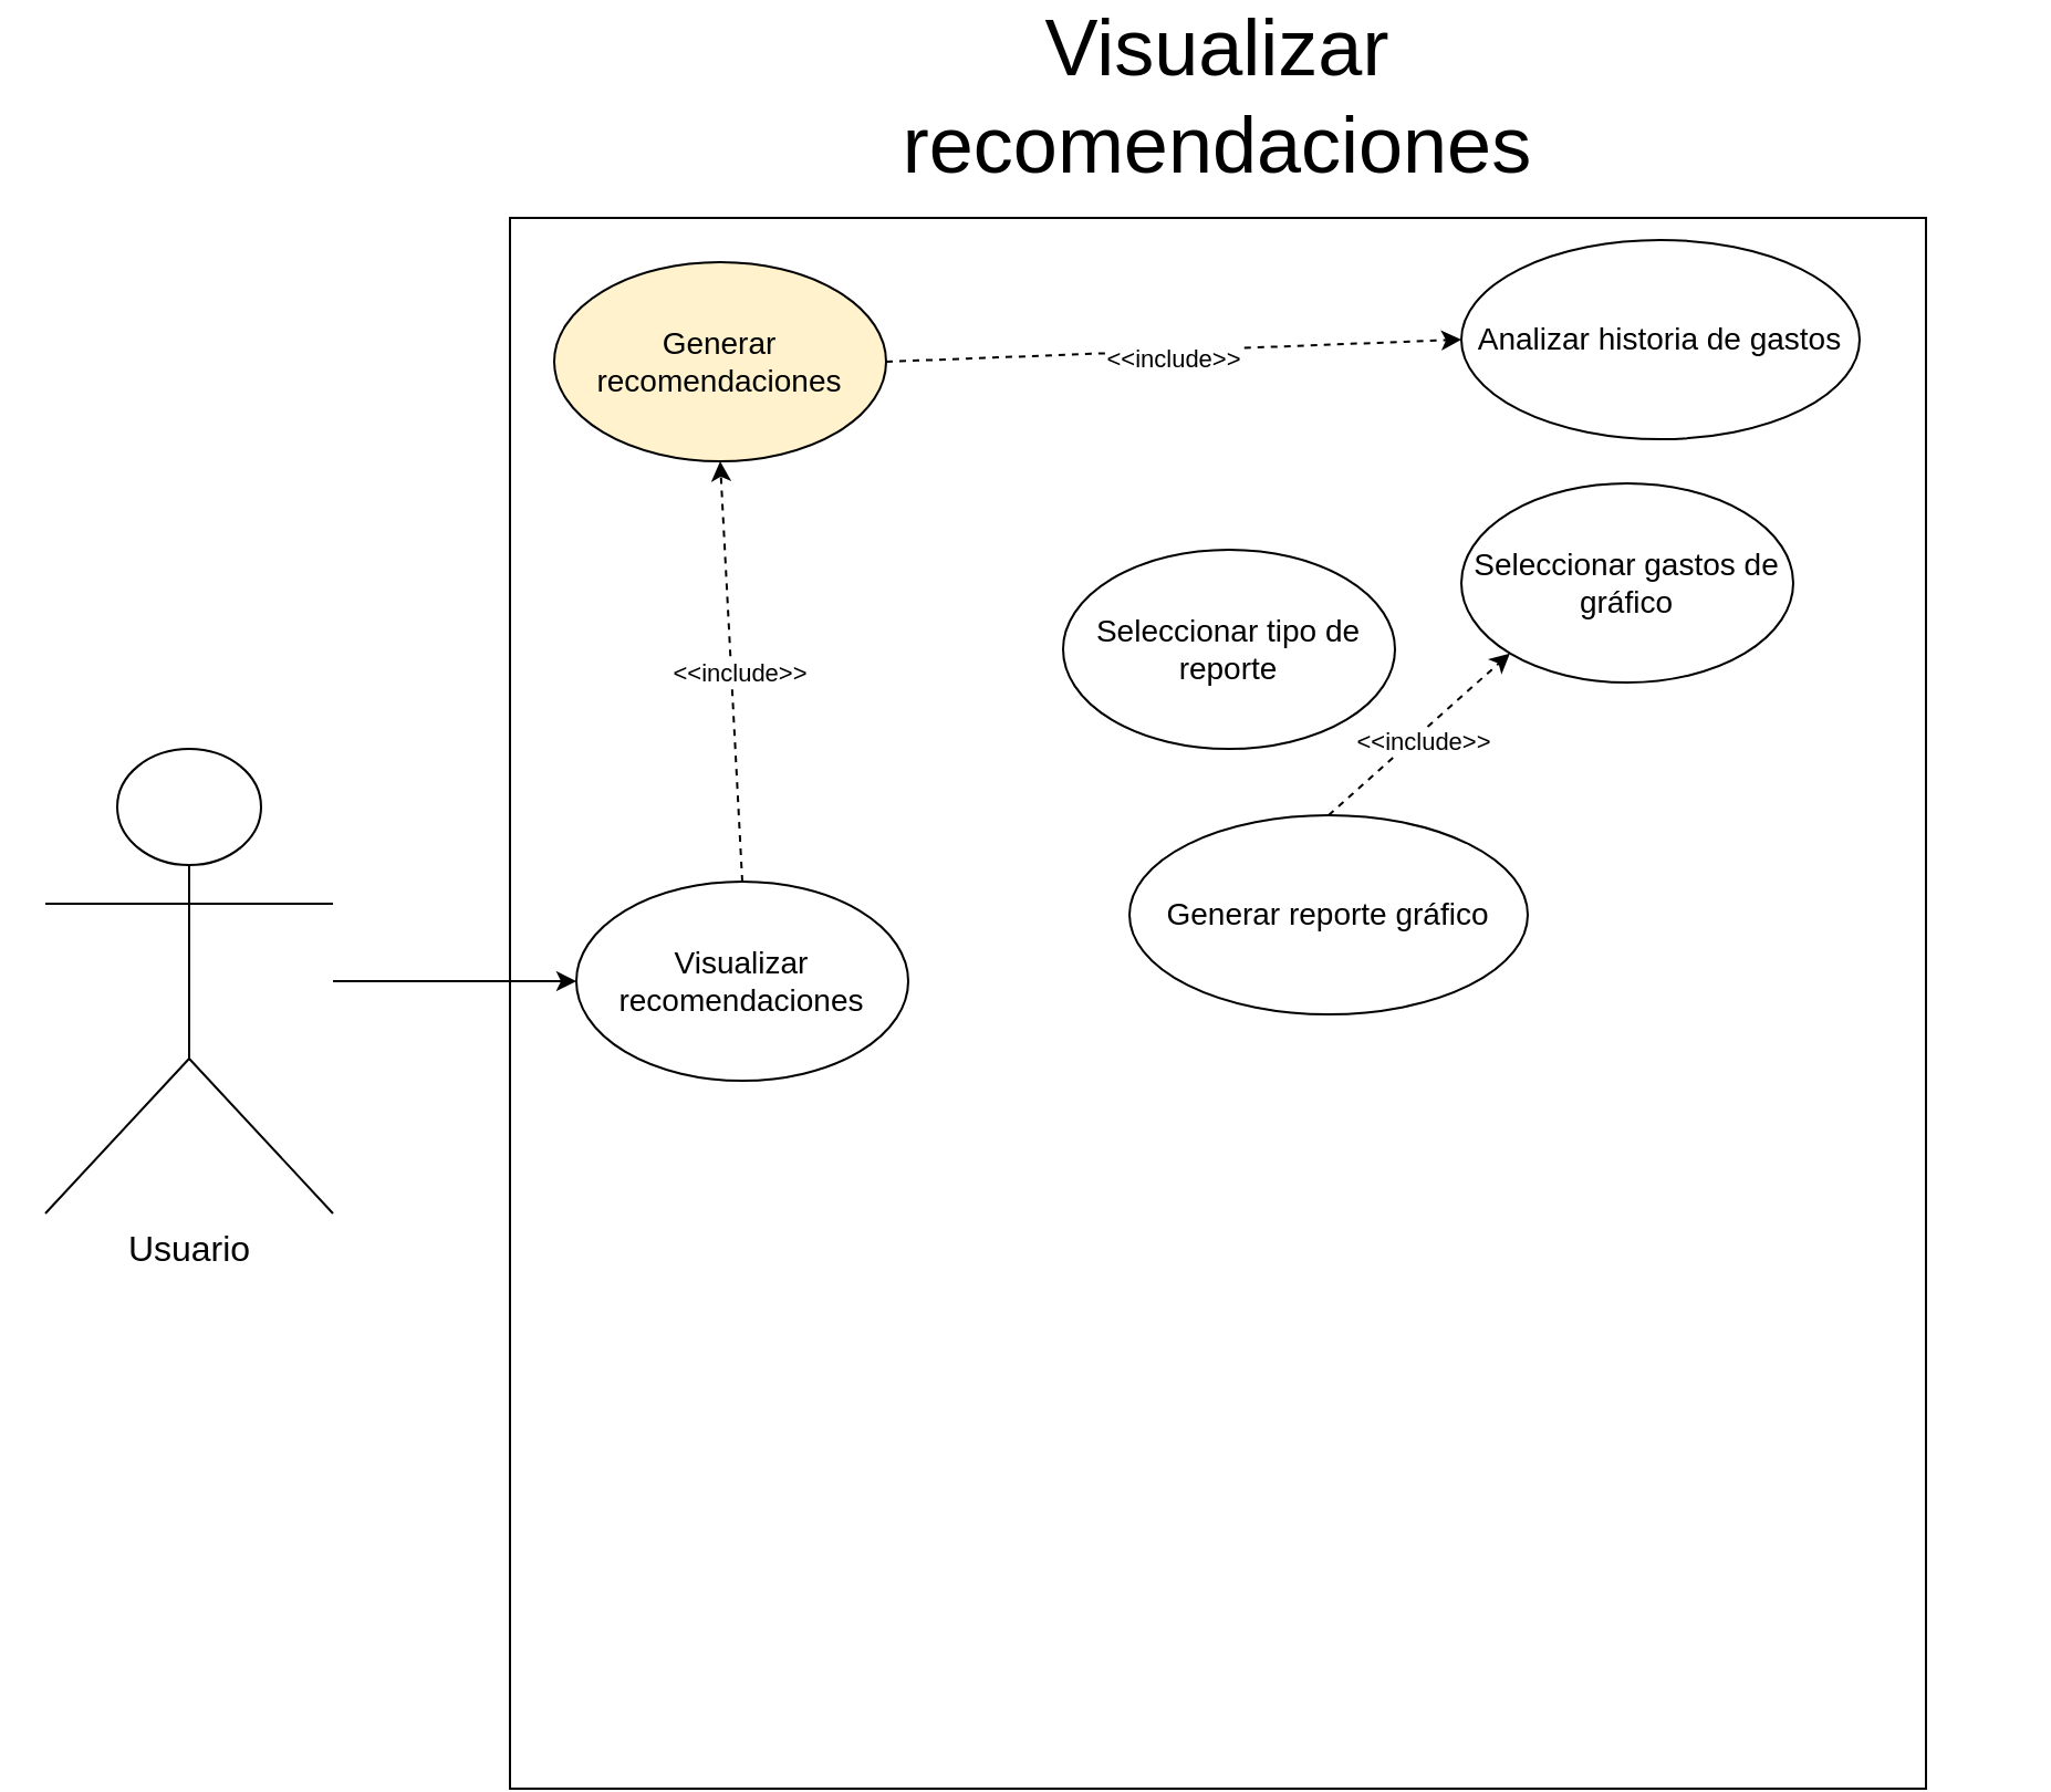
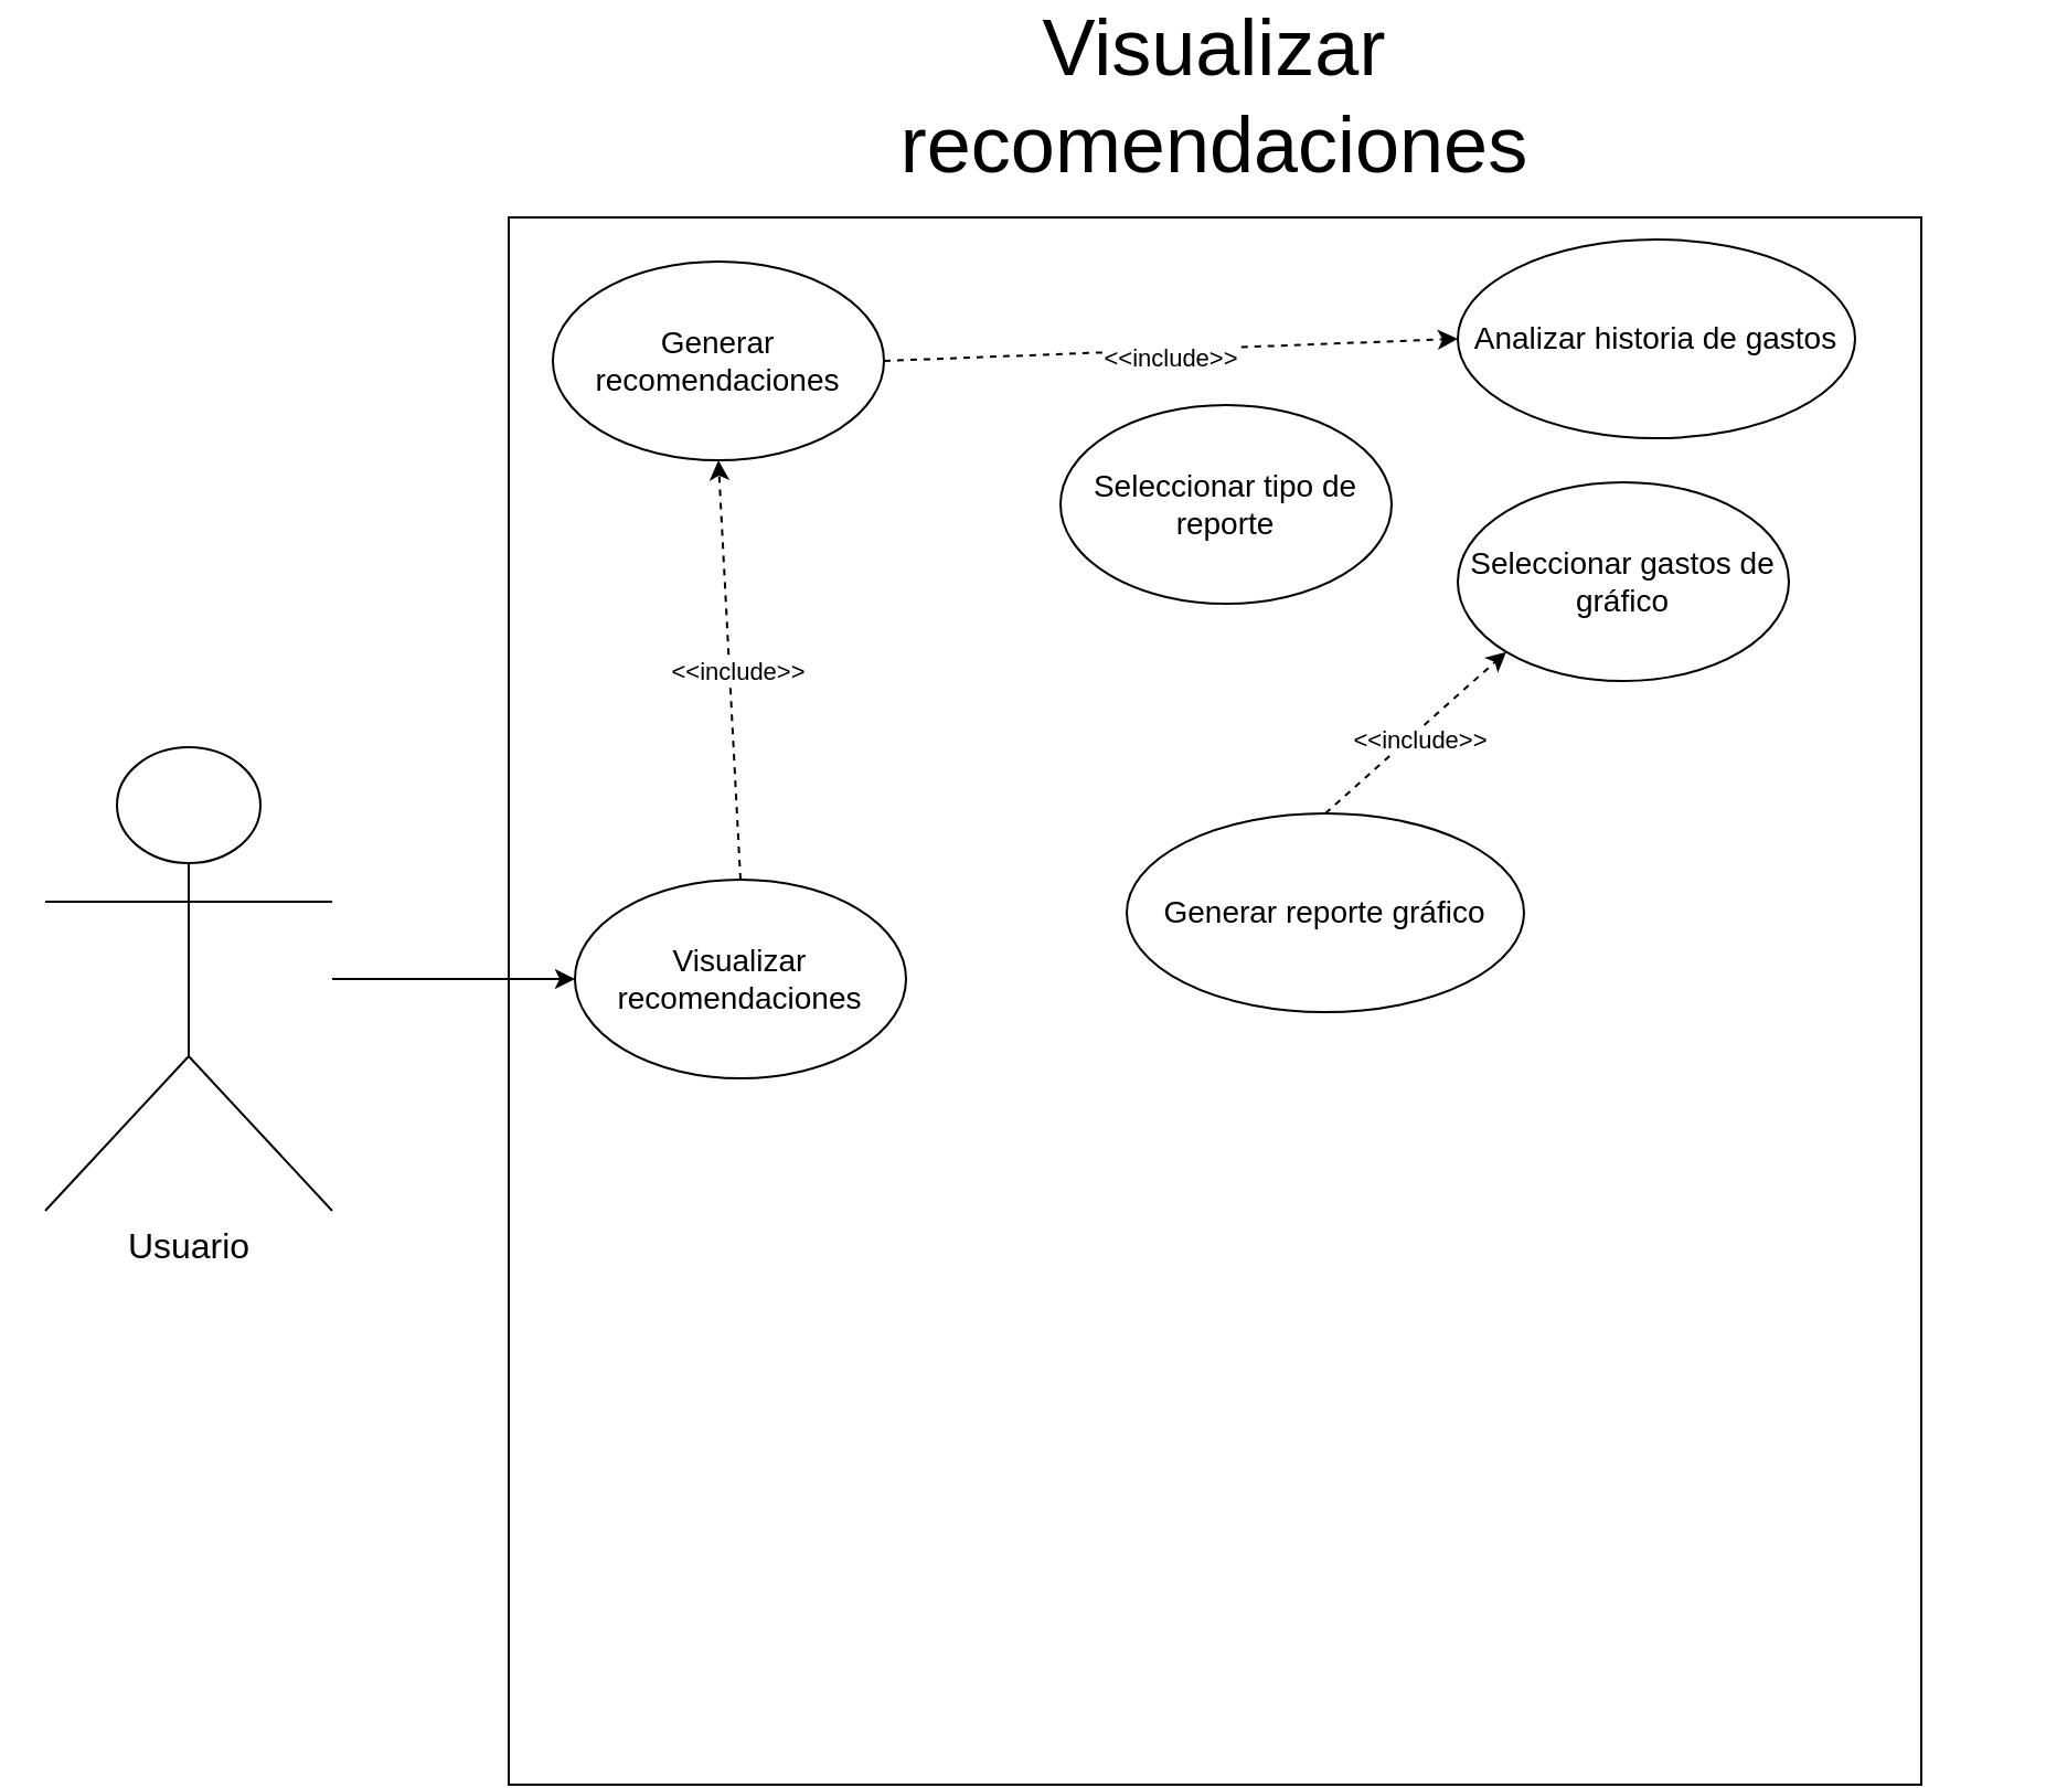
- <mxCell id="7" value="&lt;font style=&quot;font-size: 14px;&quot;&gt;Generar recomendaciones&lt;/font&gt;" style="ellipse;whiteSpace=wrap;html=1;fillColor=#fff2cc;" vertex="1" parent="1"><mxGeometry x="250" y="110" width="150" height="90" as="geometry" /></mxCell>
+ <mxCell id="7" value="&lt;font style=&quot;font-size: 14px;&quot;&gt;Generar recomendaciones&lt;/font&gt;" style="ellipse;whiteSpace=wrap;html=1;" vertex="1" parent="1"><mxGeometry x="250" y="110" width="150" height="90" as="geometry" /></mxCell>
- <mxCell id="10" value="&lt;font style=&quot;font-size: 14px;&quot;&gt;Seleccionar tipo de reporte&lt;/font&gt;" style="ellipse;whiteSpace=wrap;html=1;" vertex="1" parent="1"><mxGeometry x="480" y="240" width="150" height="90" as="geometry" /></mxCell>
+ <mxCell id="10" value="&lt;font style=&quot;font-size: 14px;&quot;&gt;Seleccionar tipo de reporte&lt;/font&gt;" style="ellipse;whiteSpace=wrap;html=1;" vertex="1" parent="1"><mxGeometry x="480" y="175" width="150" height="90" as="geometry" /></mxCell>
